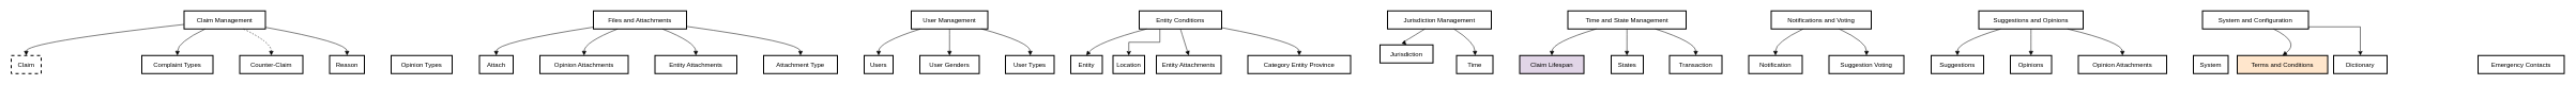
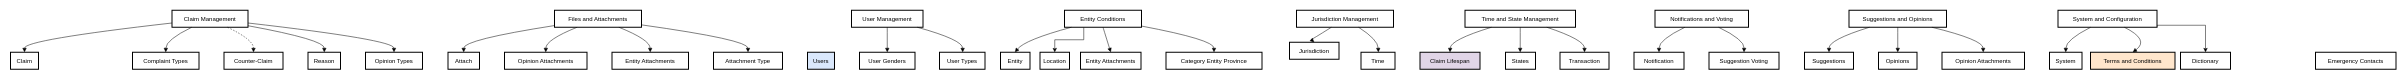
+ <mxCell id="45" value="" style="curved=1;startArrow=none;endArrow=block;exitX=1;exitY=0.75;entryX=0.5;entryY=0;rounded=0;" edge="1" parent="1" source="2" target="7"><mxGeometry relative="1" as="geometry"><Array as="points"><mxPoint x="787" y="79" /></Array></mxGeometry></mxCell>
- <mxCell id="50" value="" style="curved=1;startArrow=none;endArrow=block;exitX=0.12;exitY=1;entryX=0.5;entryY=0;rounded=0;" edge="1" parent="1" source="13" target="14"><mxGeometry relative="1" as="geometry"><Array as="points"><mxPoint x="1641" y="79" /></Array></mxGeometry></mxCell>
+ <mxCell id="66" value="" style="curved=1;startArrow=none;endArrow=block;exitX=0.33;exitY=1;entryX=0.5;entryY=0;rounded=0;" edge="1" parent="1" source="37" target="38"><mxGeometry relative="1" as="geometry"><Array as="points"><mxPoint x="4131" y="79" /></Array></mxGeometry></mxCell>
- <mxCell id="3" value="Claim" style="whiteSpace=wrap;strokeWidth=2;dashed=1;" vertex="1" parent="1"><mxGeometry x="20" y="104" width="56" height="34" as="geometry" /></mxCell>
+ <mxCell id="3" value="Claim" style="whiteSpace=wrap;strokeWidth=2;" vertex="1" parent="1"><mxGeometry x="20" y="104" width="56" height="34" as="geometry" /></mxCell>
- <mxCell id="14" value="Users" style="whiteSpace=wrap;strokeWidth=2;" vertex="1" parent="1"><mxGeometry x="1614" y="104" width="54" height="34" as="geometry" /></mxCell>
+ <mxCell id="14" value="Users" style="whiteSpace=wrap;strokeWidth=2;fillColor=#dae8fc;" vertex="1" parent="1"><mxGeometry x="1614" y="104" width="54" height="34" as="geometry" /></mxCell>
